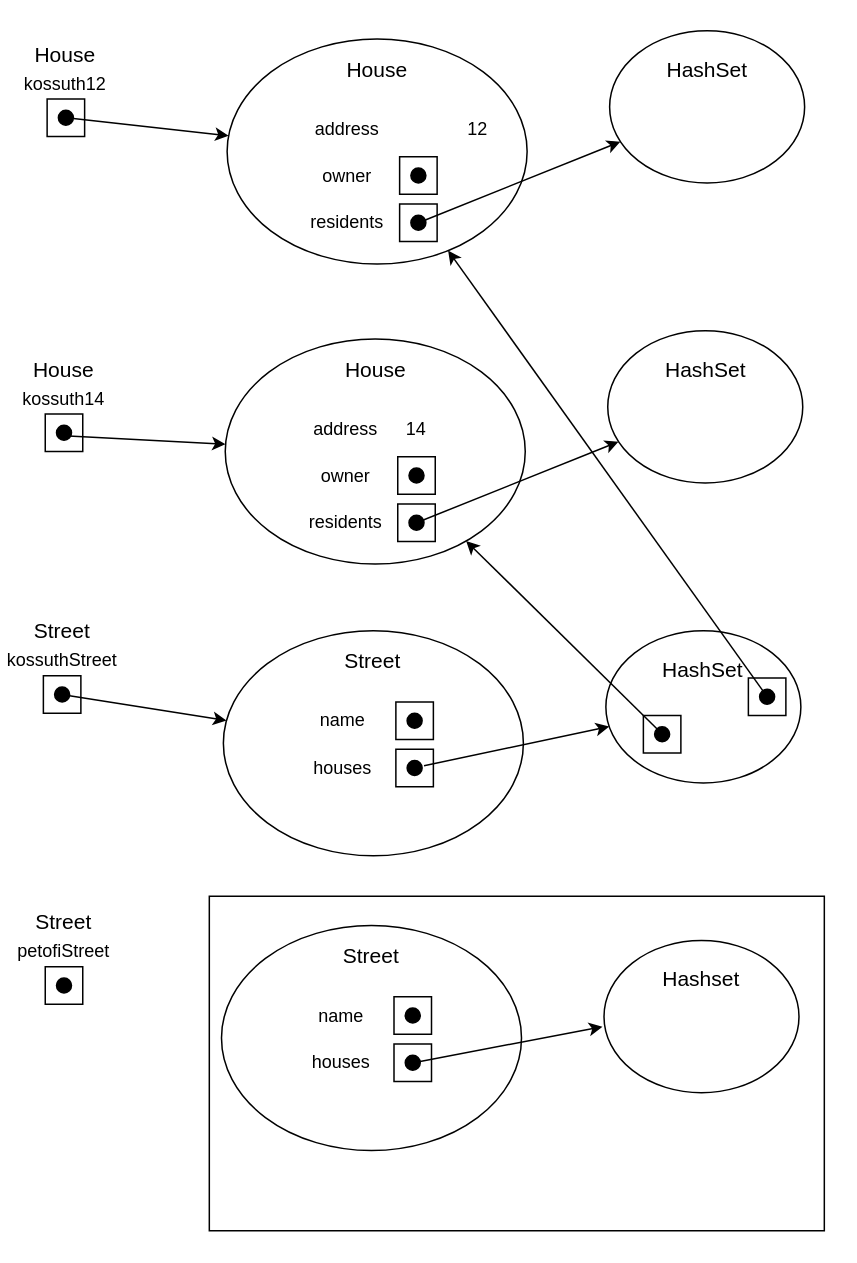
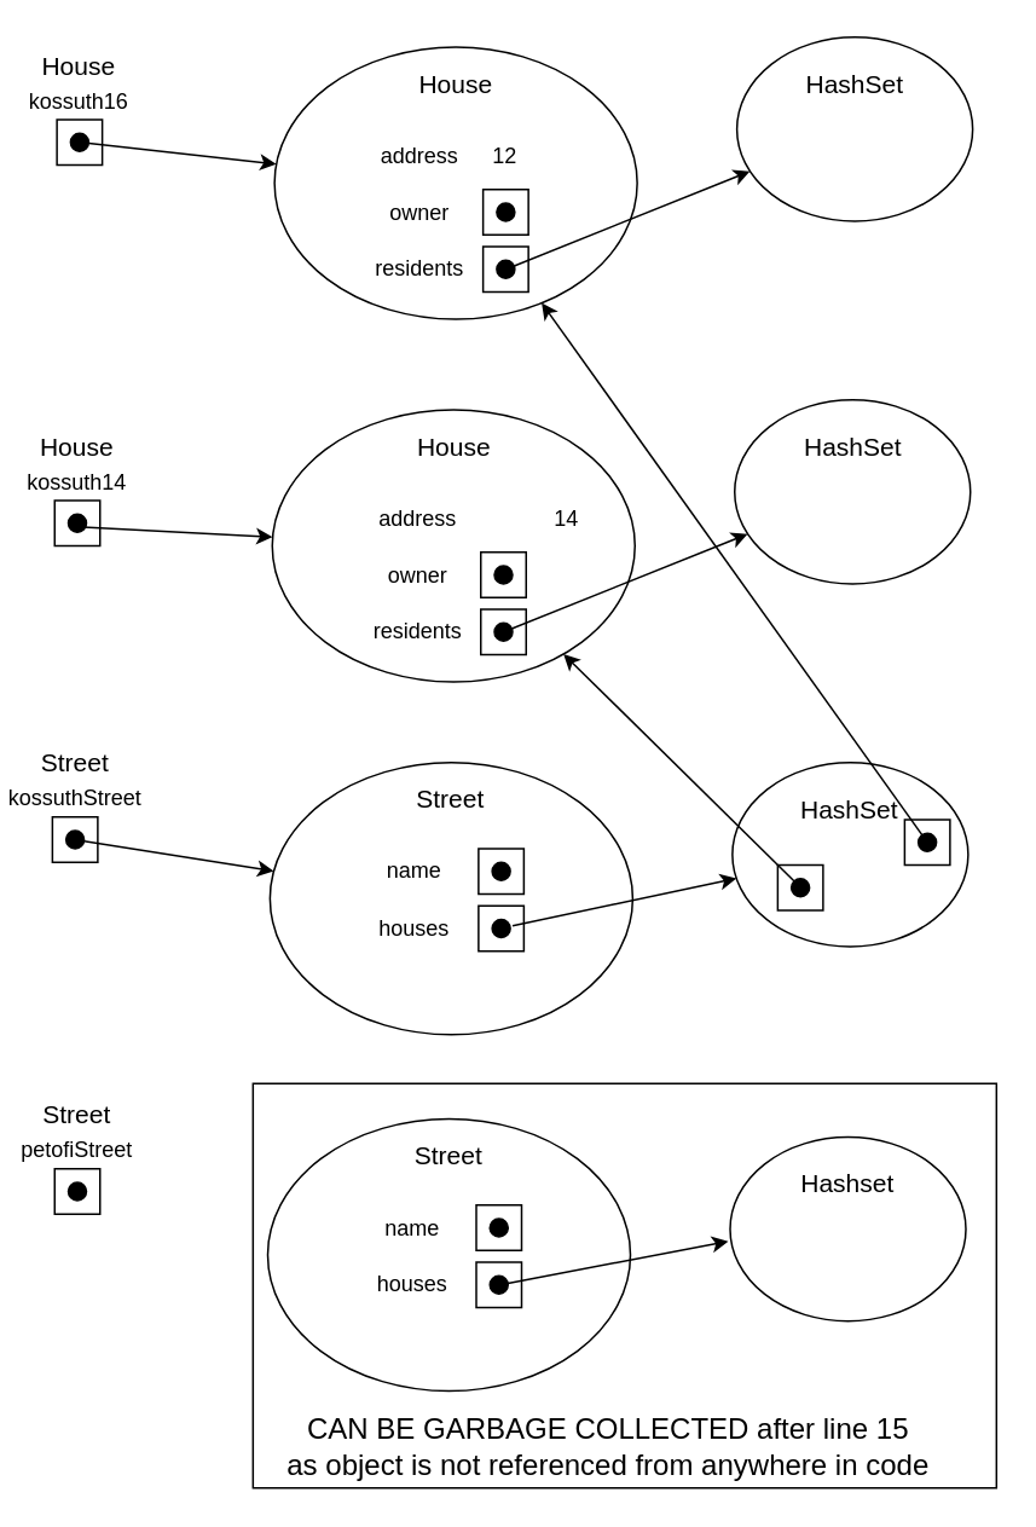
- <mxCell id="17" value="kossuth12" style="text;html=1;strokeColor=none;fillColor=none;align=center;verticalAlign=middle;whiteSpace=wrap;rounded=0;fontSize=12;" parent="1" vertex="1"><mxGeometry x="23.25" y="45.5" width="40" height="20" as="geometry" /></mxCell>
+ <mxCell id="17" value="kossuth16" style="text;html=1;strokeColor=none;fillColor=none;align=center;verticalAlign=middle;whiteSpace=wrap;rounded=0;fontSize=12;" parent="1" vertex="1"><mxGeometry x="23.25" y="45.5" width="40" height="20" as="geometry" /></mxCell>
- <mxCell id="7" value="12" style="text;html=1;strokeColor=none;fillColor=none;align=center;verticalAlign=middle;whiteSpace=wrap;rounded=0;fontSize=12;" parent="1" vertex="1"><mxGeometry x="298.25" y="75.5" width="40" height="20" as="geometry" /></mxCell>
+ <mxCell id="7" value="12" style="text;html=1;strokeColor=none;fillColor=none;align=center;verticalAlign=middle;whiteSpace=wrap;rounded=0;fontSize=12;" parent="1" vertex="1"><mxGeometry x="258.25" y="75.5" width="40" height="20" as="geometry" /></mxCell>
- <mxCell id="27" value="14" style="text;html=1;strokeColor=none;fillColor=none;align=center;verticalAlign=middle;whiteSpace=wrap;rounded=0;fontSize=12;" parent="1" vertex="1"><mxGeometry x="257" y="275.5" width="40" height="20" as="geometry" /></mxCell>
+ <mxCell id="27" value="14" style="text;html=1;strokeColor=none;fillColor=none;align=center;verticalAlign=middle;whiteSpace=wrap;rounded=0;fontSize=12;" parent="1" vertex="1"><mxGeometry x="292" y="275.5" width="40" height="20" as="geometry" /></mxCell>
+ <mxCell id="67" value="CAN BE GARBAGE COLLECTED after line 15&lt;br&gt;as object is not referenced from anywhere in code" style="text;html=1;strokeColor=none;fillColor=none;align=center;verticalAlign=middle;whiteSpace=wrap;rounded=0;fontSize=16;" parent="1" vertex="1"><mxGeometry x="139.88" y="787" width="390" height="20" as="geometry" /></mxCell>
